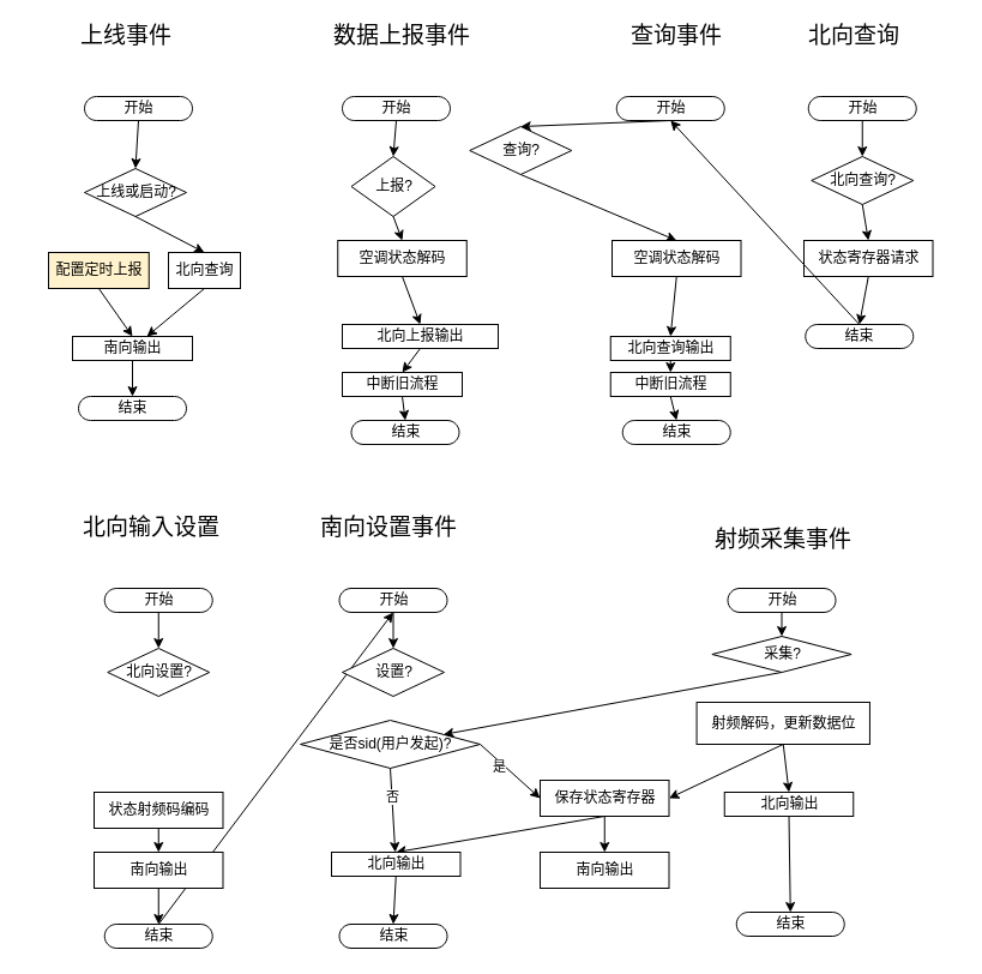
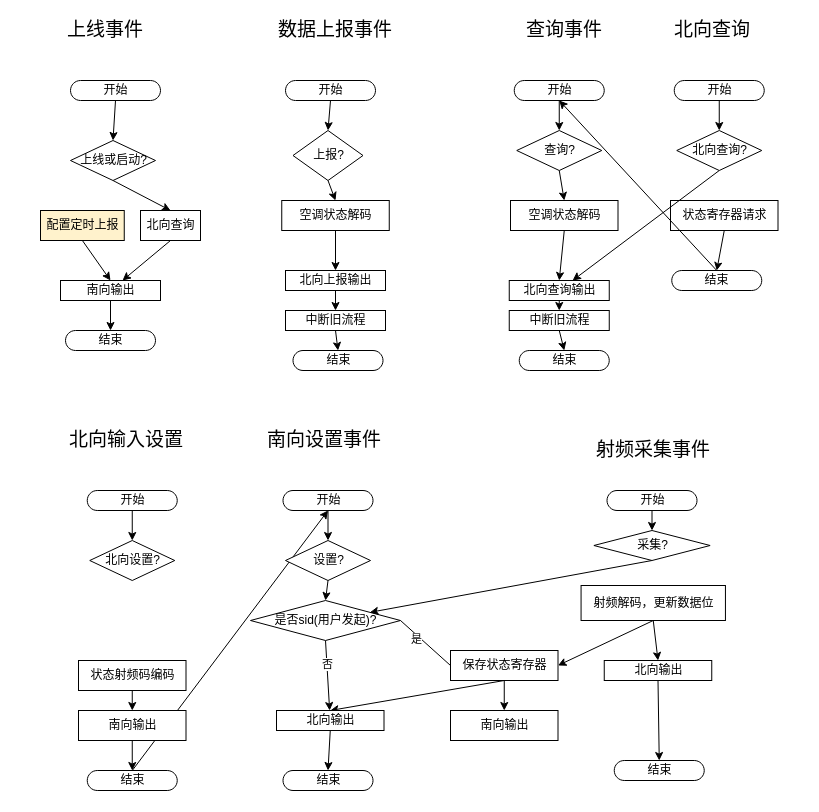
- <mxCell id="31" value="查询?" style="shape=rhombus;html=1;dashed=0;whitespace=wrap;perimeter=rhombusPerimeter;" parent="1" vertex="1"><mxGeometry x="391.25" y="105" width="85" height="40" as="geometry" /></mxCell>
+ <mxCell id="31" value="查询?" style="shape=rhombus;html=1;dashed=0;whitespace=wrap;perimeter=rhombusPerimeter;" parent="1" vertex="1"><mxGeometry x="516.25" y="130" width="85" height="40" as="geometry" /></mxCell>
- <mxCell id="38" style="edgeStyle=none;html=1;exitX=0.5;exitY=1;exitDx=0;exitDy=0;entryX=0.5;entryY=0;entryDx=0;entryDy=0;" edge="1" parent="1" source="39" target="35"><mxGeometry relative="1" as="geometry" /></mxCell>
+ <mxCell id="38" style="edgeStyle=none;html=1;exitX=0.5;exitY=1;exitDx=0;exitDy=0;" edge="1" parent="1" source="39" target="28"><mxGeometry relative="1" as="geometry" /></mxCell>
- <mxCell id="21" value="北向上报输出" style="html=1;dashed=0;whitespace=wrap;fontSize=12;" parent="1" vertex="1"><mxGeometry x="285" y="270" width="130" height="20" as="geometry" /></mxCell>
+ <mxCell id="21" value="北向上报输出" style="html=1;dashed=0;whitespace=wrap;fontSize=12;" parent="1" vertex="1"><mxGeometry x="285" y="270" width="100" height="20" as="geometry" /></mxCell>
+ <mxCell id="59" style="edgeStyle=none;html=1;exitX=0.5;exitY=1;exitDx=0;exitDy=0;entryX=0.5;entryY=0;entryDx=0;entryDy=0;" edge="1" parent="1" source="60" target="71"><mxGeometry relative="1" as="geometry"><mxPoint x="332.5" y="610" as="targetPoint" /></mxGeometry></mxCell>
- <mxCell id="69" style="edgeStyle=none;html=1;exitX=1;exitY=0.5;exitDx=0;exitDy=0;entryX=0;entryY=0.5;entryDx=0;entryDy=0;" edge="1" parent="1" source="71" target="63"><mxGeometry relative="1" as="geometry" /></mxCell>
+ <mxCell id="69" style="edgeStyle=none;html=1;exitX=1;exitY=0.5;exitDx=0;exitDy=0;entryX=0;entryY=0.5;entryDx=0;entryDy=0;endArrow=none;" edge="1" parent="1" source="71" target="63"><mxGeometry relative="1" as="geometry" /></mxCell>
